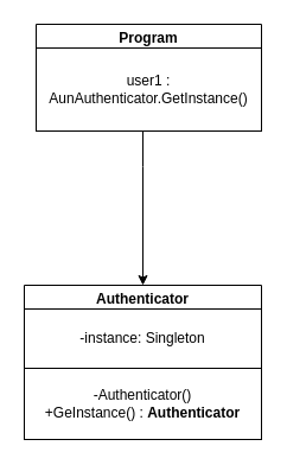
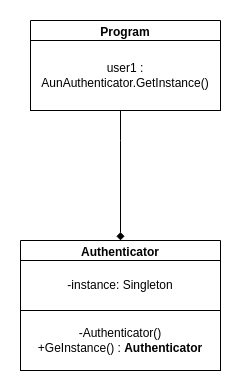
- <mxCell id="7" style="edgeStyle=orthogonalEdgeStyle;rounded=0;orthogonalLoop=1;jettySize=auto;html=1;entryX=0.5;entryY=0;entryDx=0;entryDy=0;" edge="1" parent="1" source="6" target="2"><mxGeometry relative="1" as="geometry"><Array as="points"><mxPoint x="120" y="140" /><mxPoint x="120" y="140" /></Array></mxGeometry></mxCell>
+ <mxCell id="7" style="edgeStyle=orthogonalEdgeStyle;rounded=0;orthogonalLoop=1;jettySize=auto;html=1;entryX=0.5;entryY=0;entryDx=0;entryDy=0;endArrow=diamond;" edge="1" parent="1" source="6" target="2"><mxGeometry relative="1" as="geometry"><Array as="points"><mxPoint x="120" y="140" /><mxPoint x="120" y="140" /></Array></mxGeometry></mxCell>
